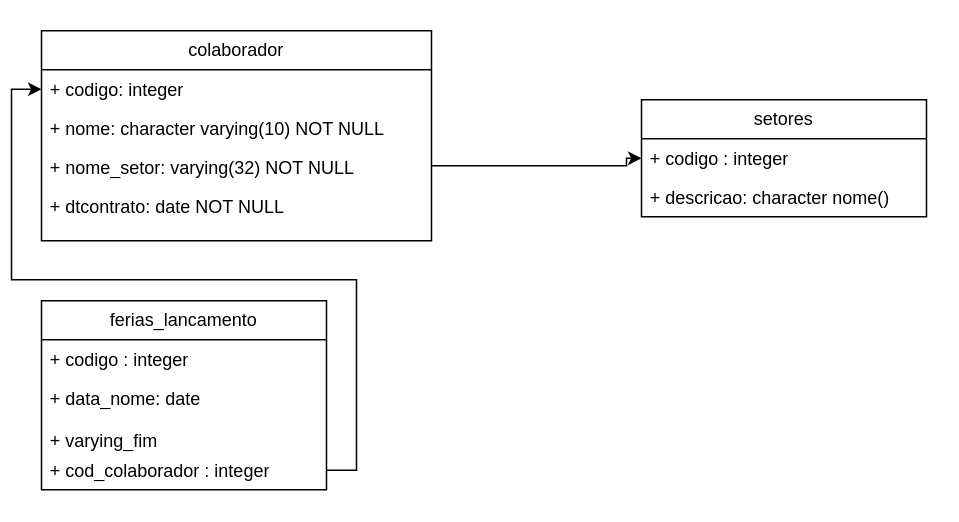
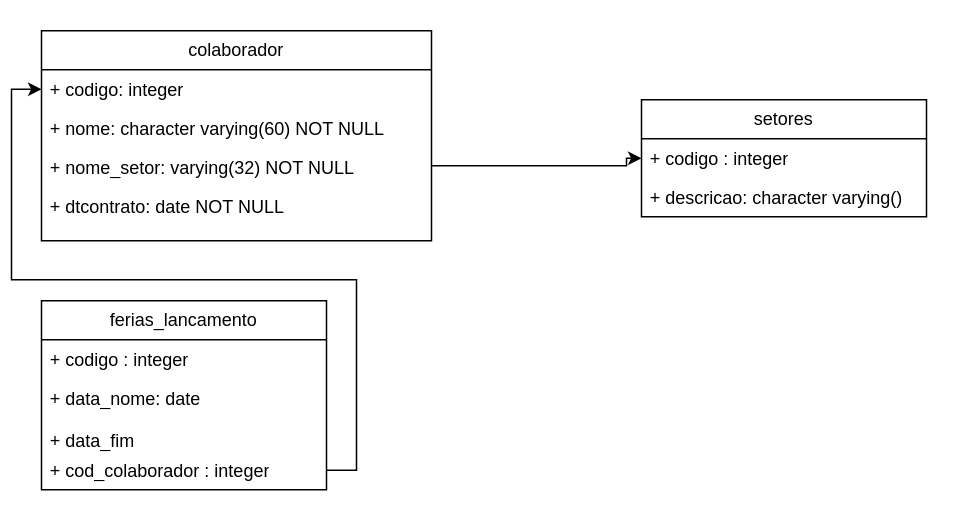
- <mxCell id="4" value="+ nome: character varying(10) NOT NULL" style="text;strokeColor=none;fillColor=none;align=left;verticalAlign=top;spacingLeft=4;spacingRight=4;overflow=hidden;rotatable=0;points=[[0,0.5],[1,0.5]];portConstraint=eastwest;whiteSpace=wrap;html=1;" vertex="1" parent="2"><mxGeometry y="52" width="260" height="26" as="geometry" /></mxCell>
+ <mxCell id="4" value="+ nome: character varying(60) NOT NULL" style="text;strokeColor=none;fillColor=none;align=left;verticalAlign=top;spacingLeft=4;spacingRight=4;overflow=hidden;rotatable=0;points=[[0,0.5],[1,0.5]];portConstraint=eastwest;whiteSpace=wrap;html=1;" vertex="1" parent="2"><mxGeometry y="52" width="260" height="26" as="geometry" /></mxCell>
- <mxCell id="9" value="+ descricao: character nome()" style="text;strokeColor=none;fillColor=none;align=left;verticalAlign=top;spacingLeft=4;spacingRight=4;overflow=hidden;rotatable=0;points=[[0,0.5],[1,0.5]];portConstraint=eastwest;whiteSpace=wrap;html=1;" vertex="1" parent="7"><mxGeometry y="52" width="190" height="26" as="geometry" /></mxCell>
+ <mxCell id="9" value="+ descricao: character varying()" style="text;strokeColor=none;fillColor=none;align=left;verticalAlign=top;spacingLeft=4;spacingRight=4;overflow=hidden;rotatable=0;points=[[0,0.5],[1,0.5]];portConstraint=eastwest;whiteSpace=wrap;html=1;" vertex="1" parent="7"><mxGeometry y="52" width="190" height="26" as="geometry" /></mxCell>
- <mxCell id="14" value="+ varying_fim" style="text;strokeColor=none;fillColor=none;align=left;verticalAlign=top;spacingLeft=4;spacingRight=4;overflow=hidden;rotatable=0;points=[[0,0.5],[1,0.5]];portConstraint=eastwest;whiteSpace=wrap;html=1;" vertex="1" parent="11"><mxGeometry y="80" width="190" height="20" as="geometry" /></mxCell>
+ <mxCell id="14" value="+ data_fim" style="text;strokeColor=none;fillColor=none;align=left;verticalAlign=top;spacingLeft=4;spacingRight=4;overflow=hidden;rotatable=0;points=[[0,0.5],[1,0.5]];portConstraint=eastwest;whiteSpace=wrap;html=1;" vertex="1" parent="11"><mxGeometry y="80" width="190" height="20" as="geometry" /></mxCell>
